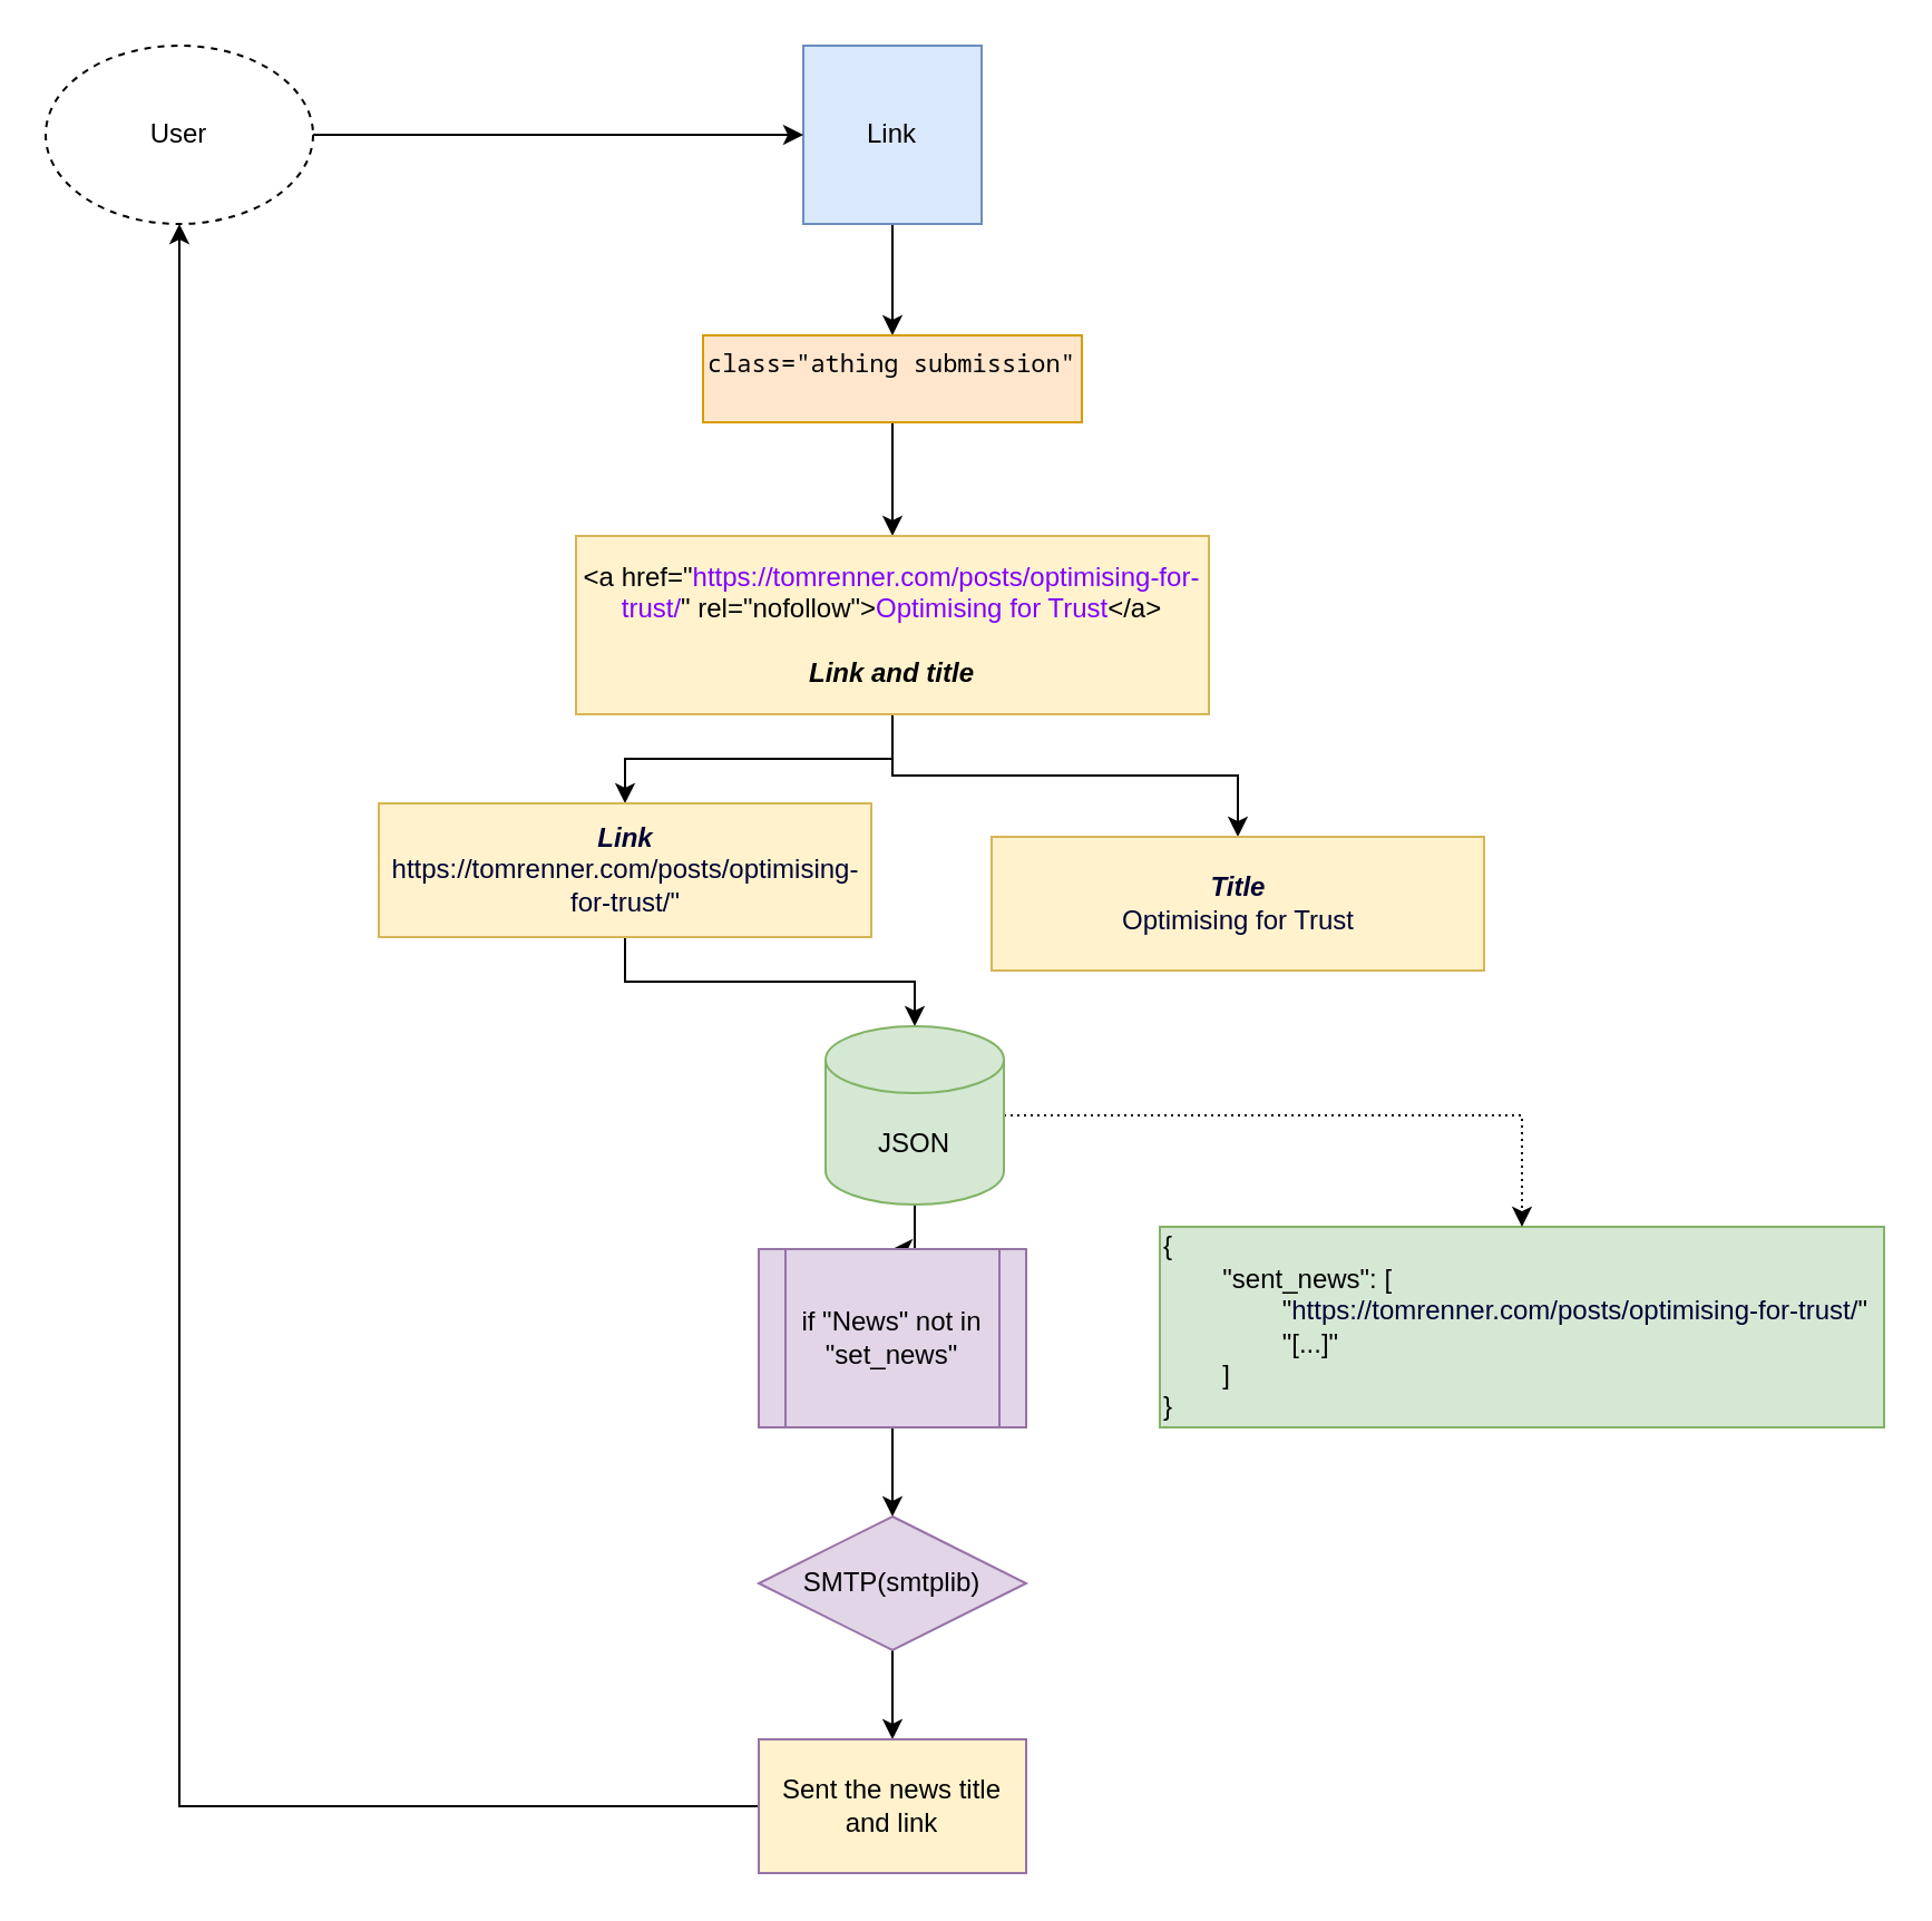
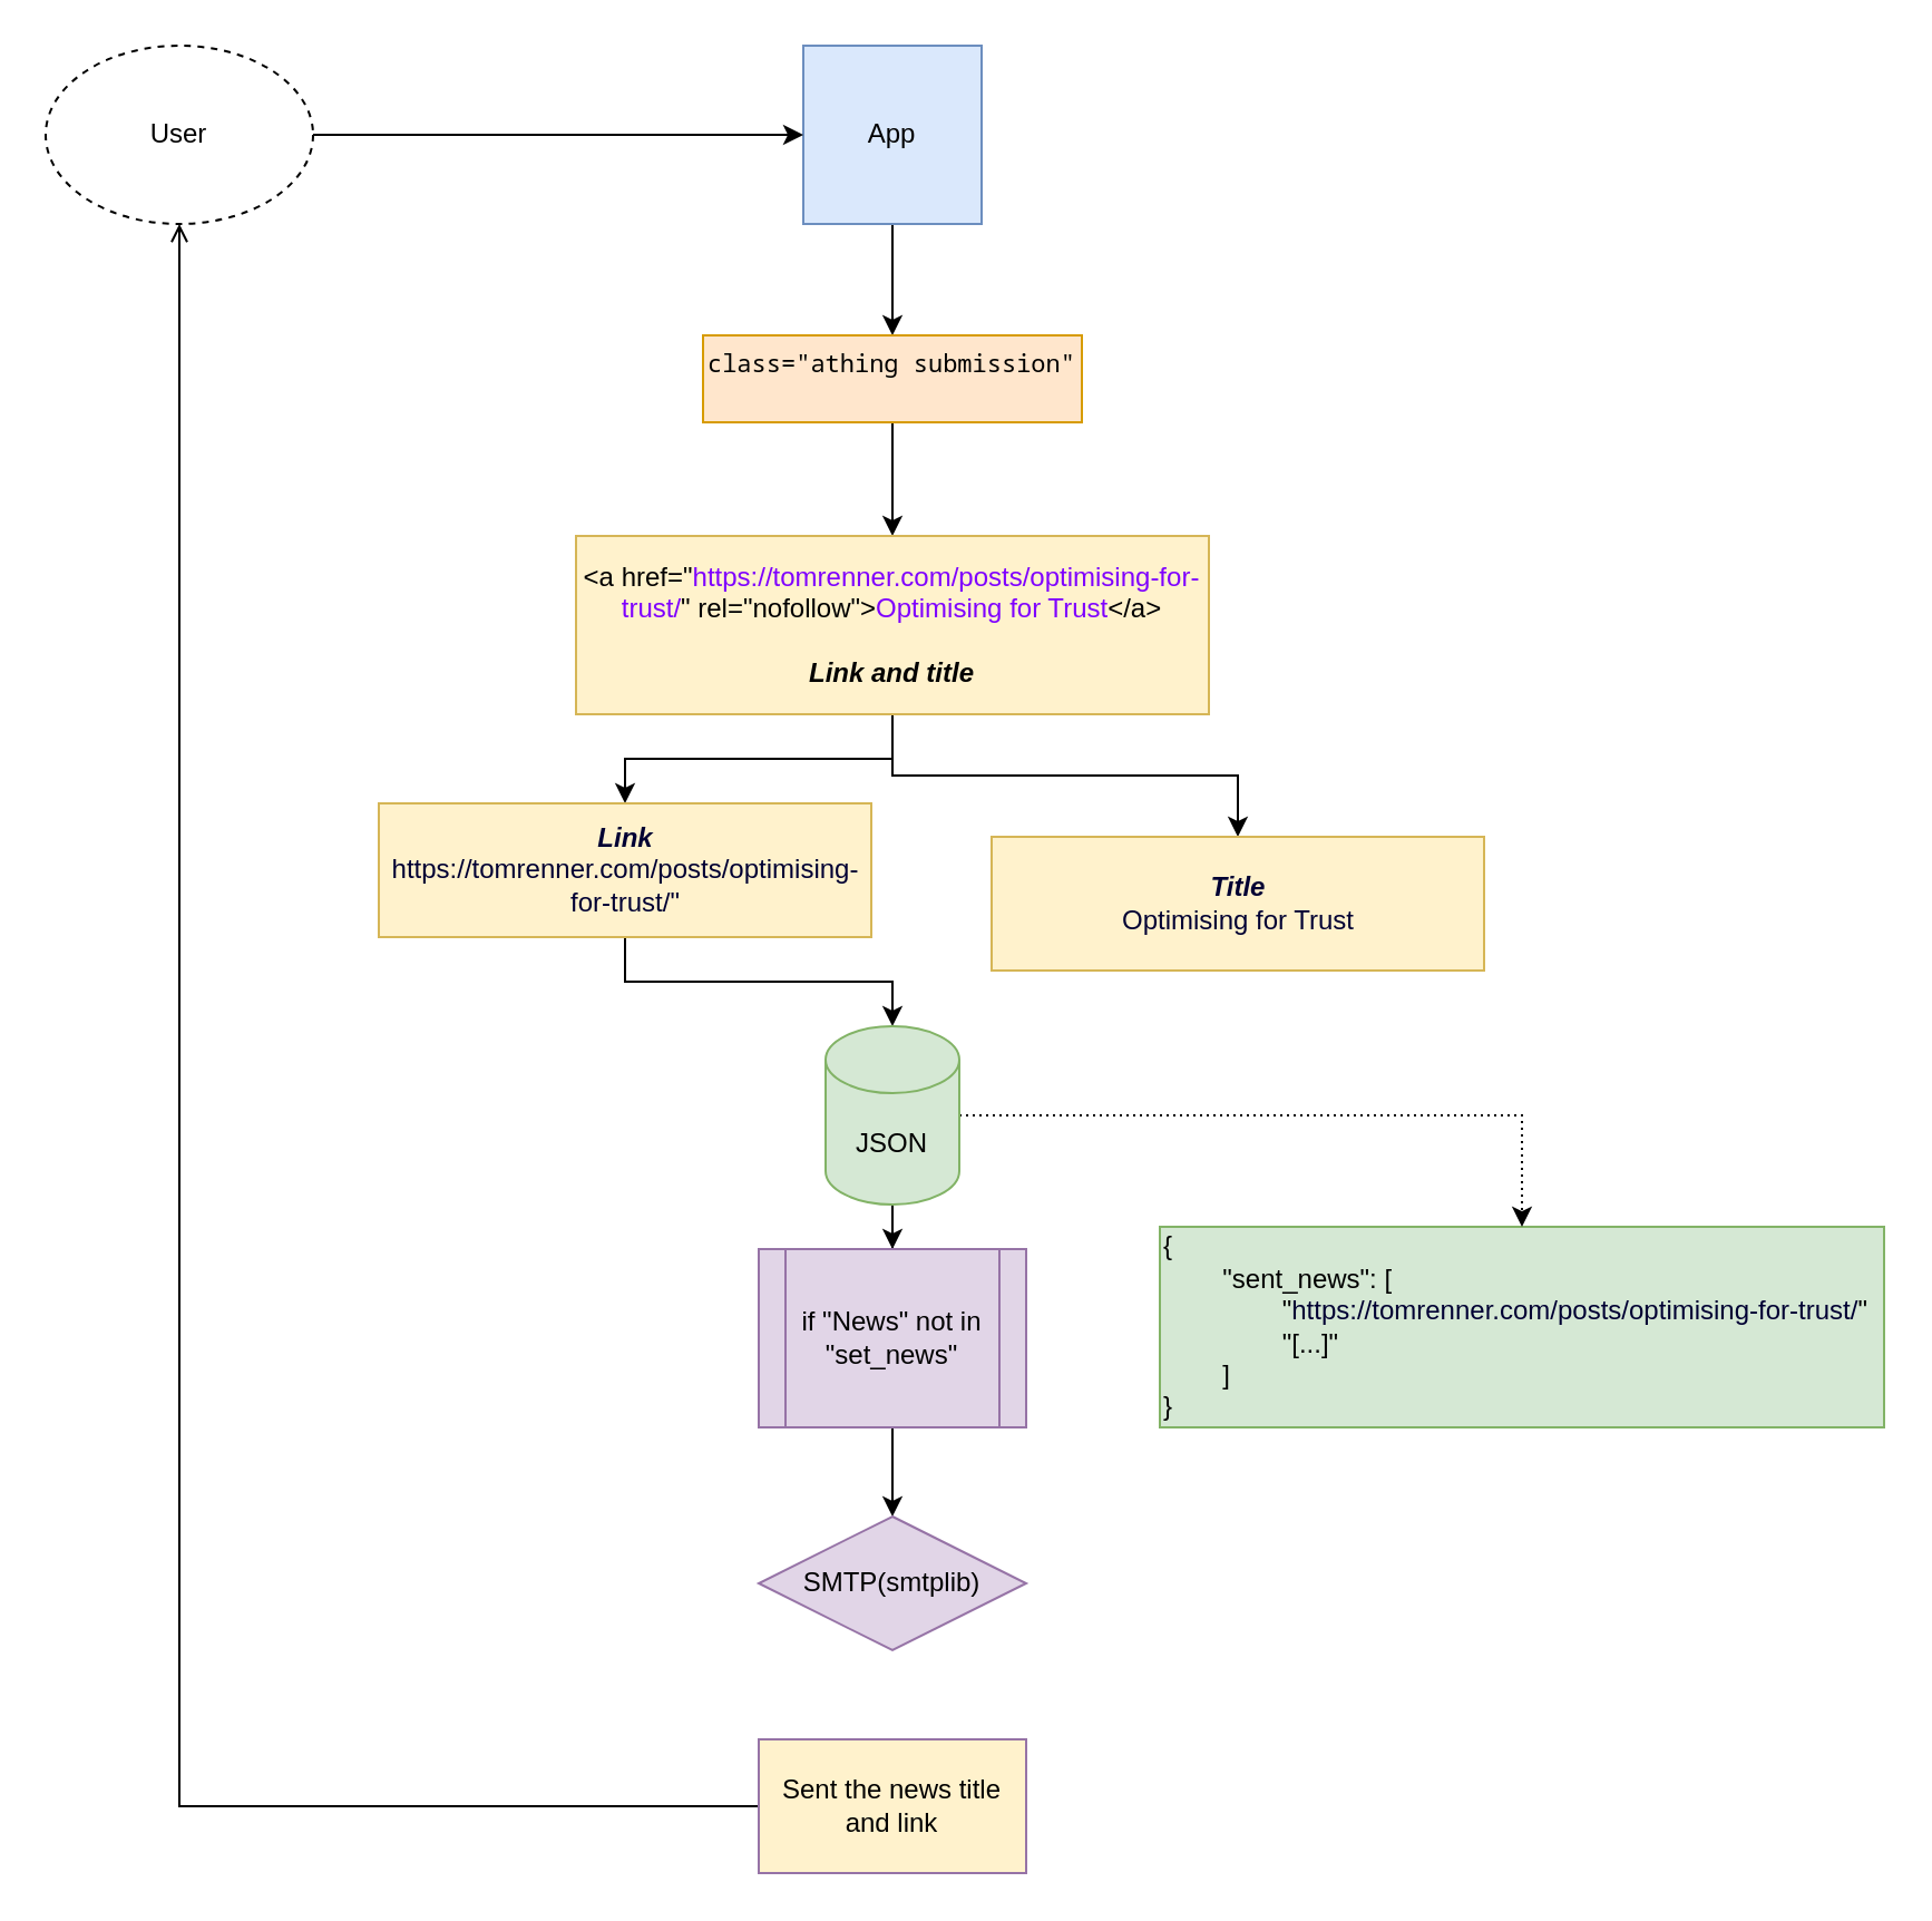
- <mxCell id="3" value="Link" style="whiteSpace=wrap;html=1;aspect=fixed;fillColor=#dae8fc;strokeColor=#6c8ebf;" parent="1" vertex="1"><mxGeometry x="360" y="20" width="80" height="80" as="geometry" /></mxCell>
+ <mxCell id="3" value="App" style="whiteSpace=wrap;html=1;aspect=fixed;fillColor=#dae8fc;strokeColor=#6c8ebf;" parent="1" vertex="1"><mxGeometry x="360" y="20" width="80" height="80" as="geometry" /></mxCell>
- <mxCell id="22" style="edgeStyle=orthogonalEdgeStyle;rounded=0;orthogonalLoop=1;jettySize=auto;html=1;entryX=0.5;entryY=1;entryDx=0;entryDy=0;" edge="1" parent="1" source="23" target="21"><mxGeometry relative="1" as="geometry" /></mxCell>
+ <mxCell id="22" style="edgeStyle=orthogonalEdgeStyle;rounded=0;orthogonalLoop=1;jettySize=auto;html=1;entryX=0.5;entryY=1;entryDx=0;entryDy=0;endArrow=open;" edge="1" parent="1" source="23" target="21"><mxGeometry relative="1" as="geometry" /></mxCell>
- <mxCell id="15" value="JSON" style="shape=cylinder3;whiteSpace=wrap;html=1;boundedLbl=1;backgroundOutline=1;size=15;fillColor=#d5e8d4;strokeColor=#82b366;" parent="1" vertex="1"><mxGeometry x="370" y="460" width="80" height="80" as="geometry" /></mxCell>
+ <mxCell id="15" value="JSON" style="shape=cylinder3;whiteSpace=wrap;html=1;boundedLbl=1;backgroundOutline=1;size=15;fillColor=#d5e8d4;strokeColor=#82b366;" parent="1" vertex="1"><mxGeometry x="370" y="460" width="60" height="80" as="geometry" /></mxCell>
- <mxCell id="18" style="edgeStyle=orthogonalEdgeStyle;rounded=0;orthogonalLoop=1;jettySize=auto;html=1;entryX=0.5;entryY=0;entryDx=0;entryDy=0;" edge="1" parent="1" source="19" target="23"><mxGeometry relative="1" as="geometry" /></mxCell>
